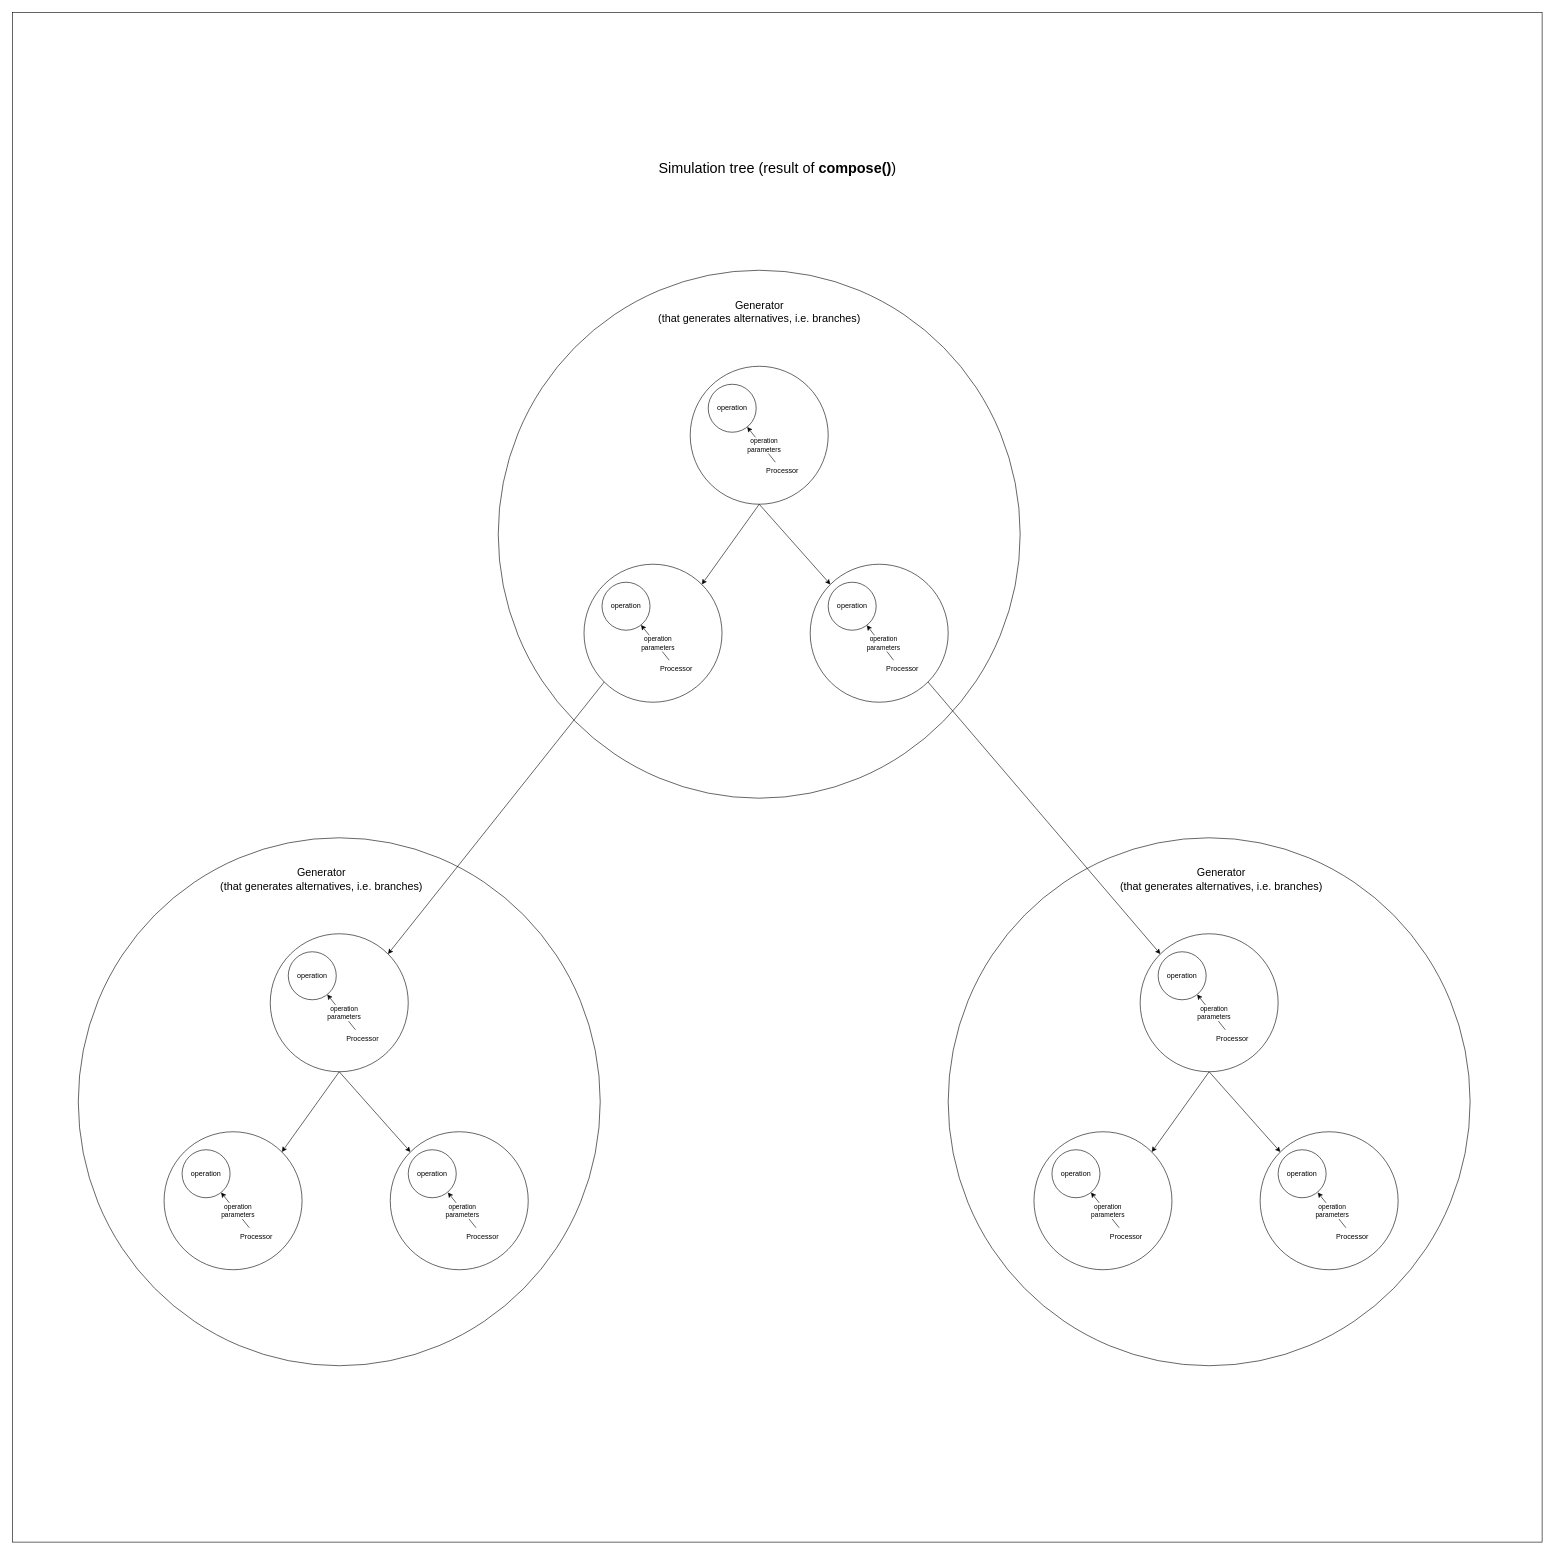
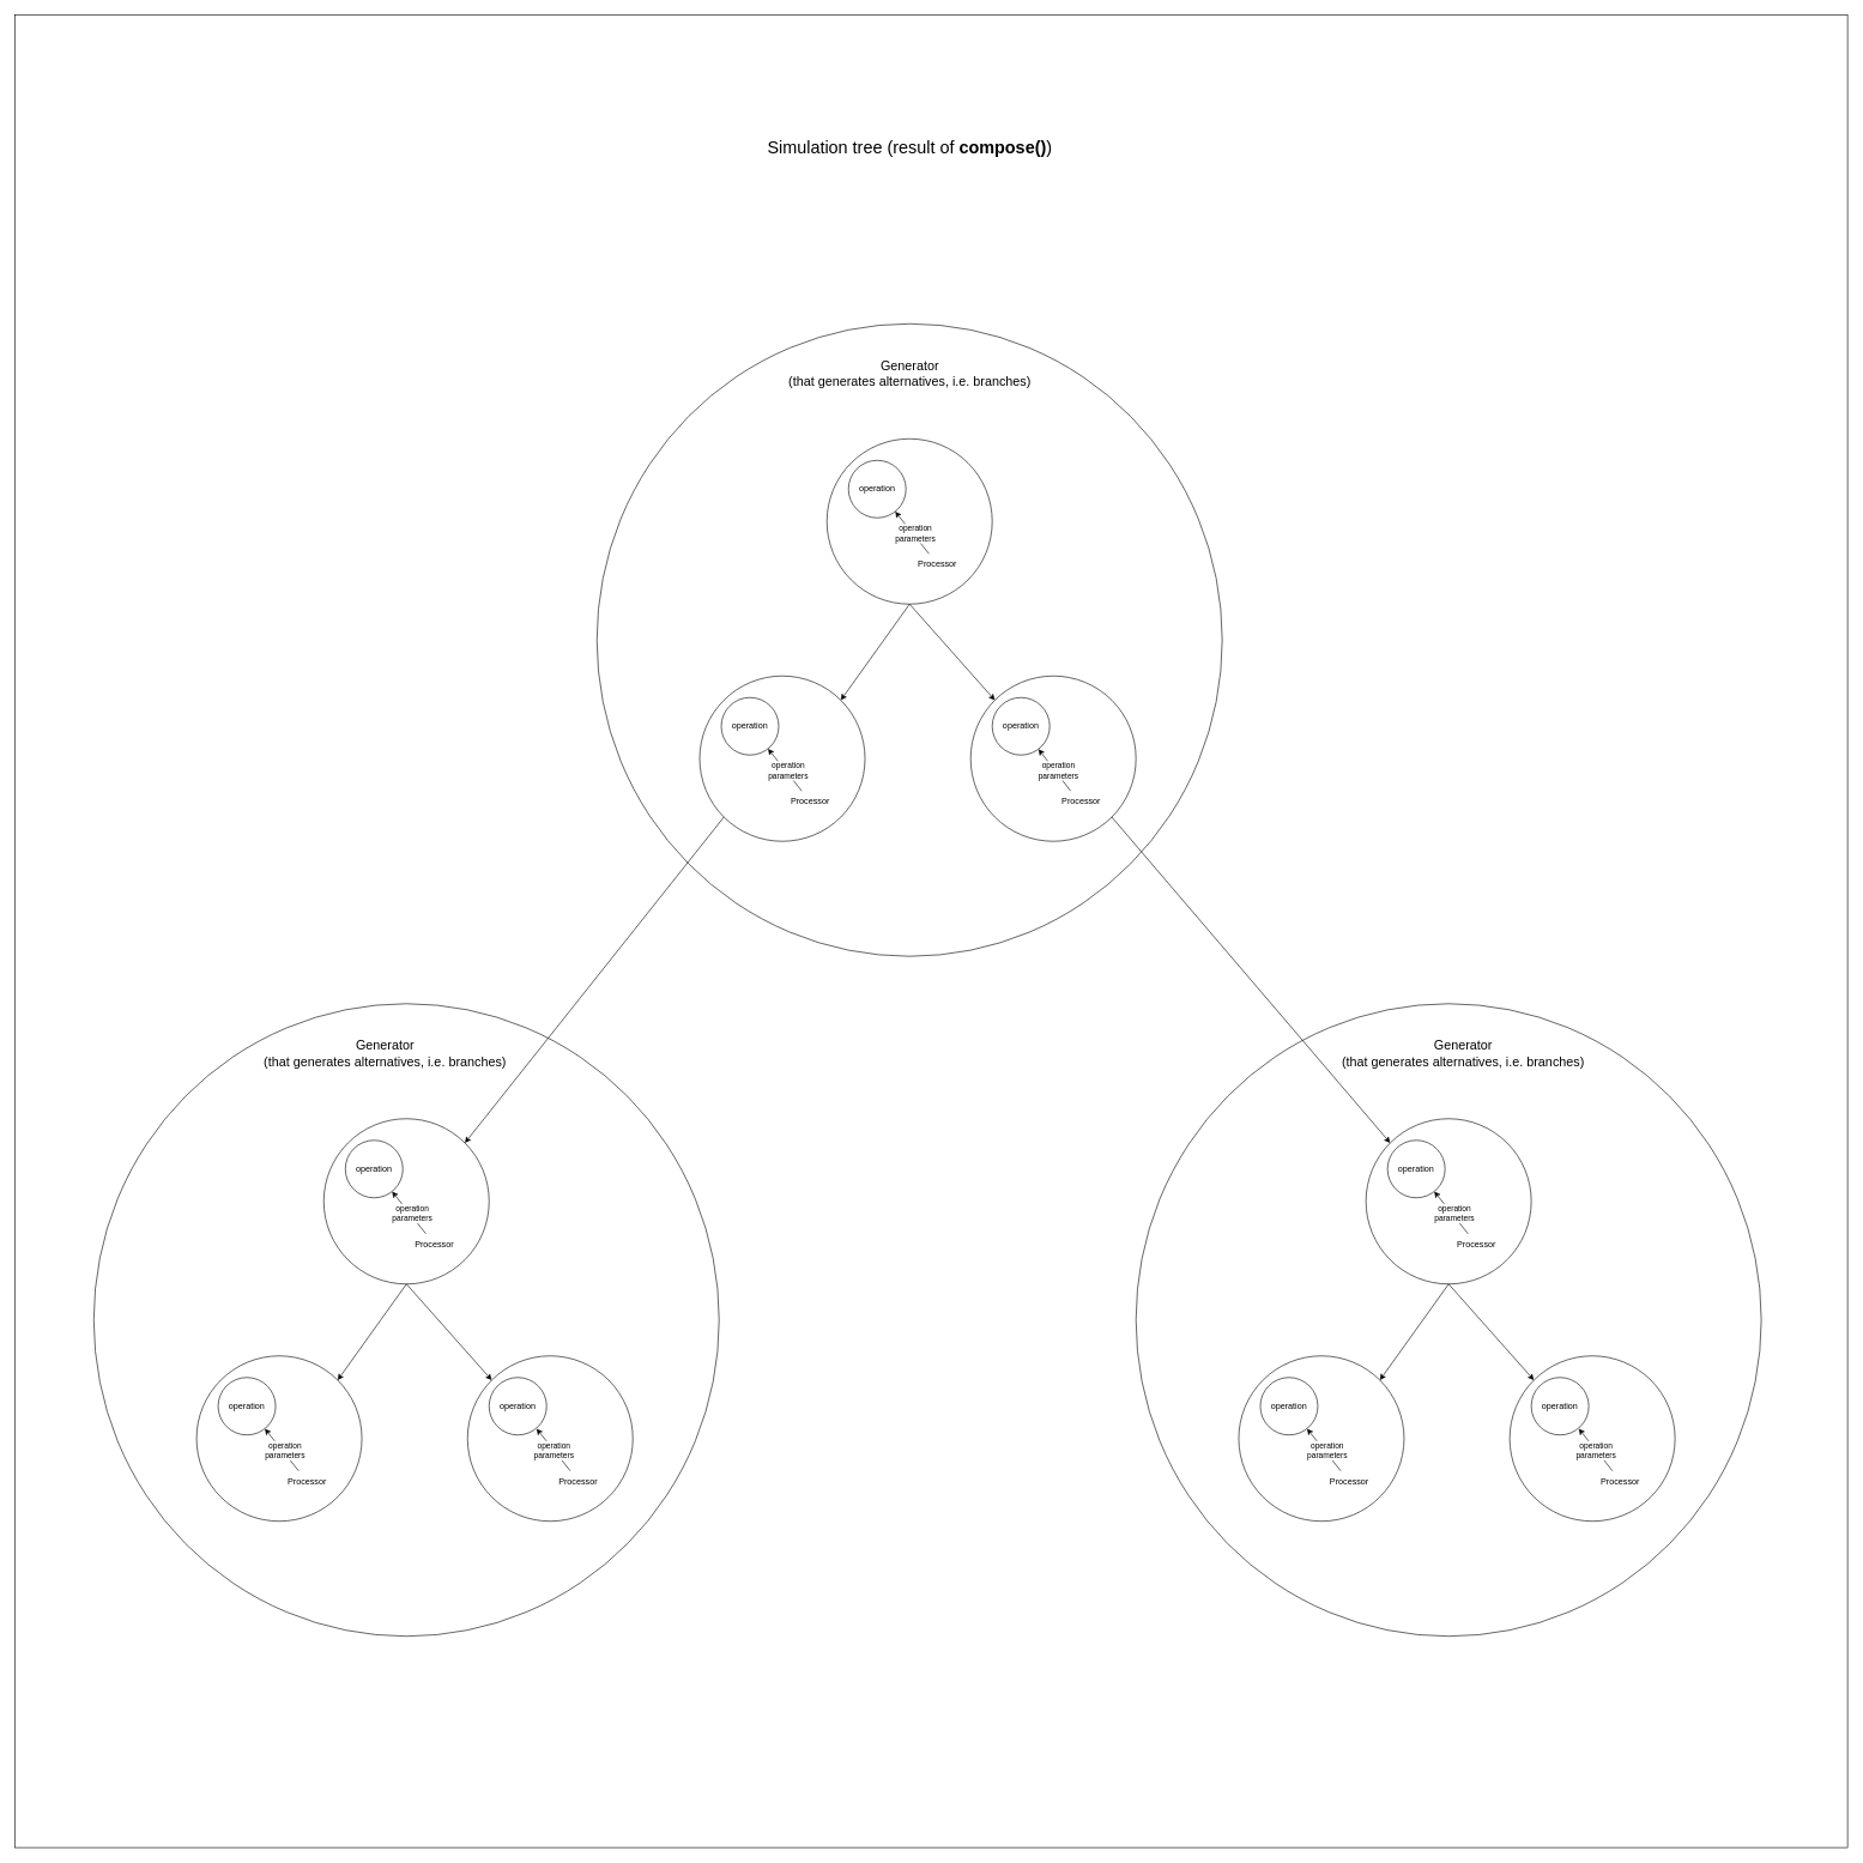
- <mxCell id="60" value="&lt;font style=&quot;font-size: 24px;&quot;&gt;Simulation tree (result of &lt;b&gt;compose()&lt;/b&gt;)&lt;/font&gt;" style="text;html=1;align=center;verticalAlign=middle;resizable=0;points=[];autosize=1;strokeColor=none;fillColor=none;fontSize=18;" vertex="1" parent="1"><mxGeometry x="1090" y="265" width="410" height="30" as="geometry" /></mxCell>
+ <mxCell id="60" value="&lt;font style=&quot;font-size: 24px;&quot;&gt;Simulation tree (result of &lt;b&gt;compose()&lt;/b&gt;)&lt;/font&gt;" style="text;html=1;align=center;verticalAlign=middle;resizable=0;points=[];autosize=1;strokeColor=none;fillColor=none;fontSize=18;" vertex="1" parent="1"><mxGeometry x="1060" y="190" width="410" height="30" as="geometry" /></mxCell>
